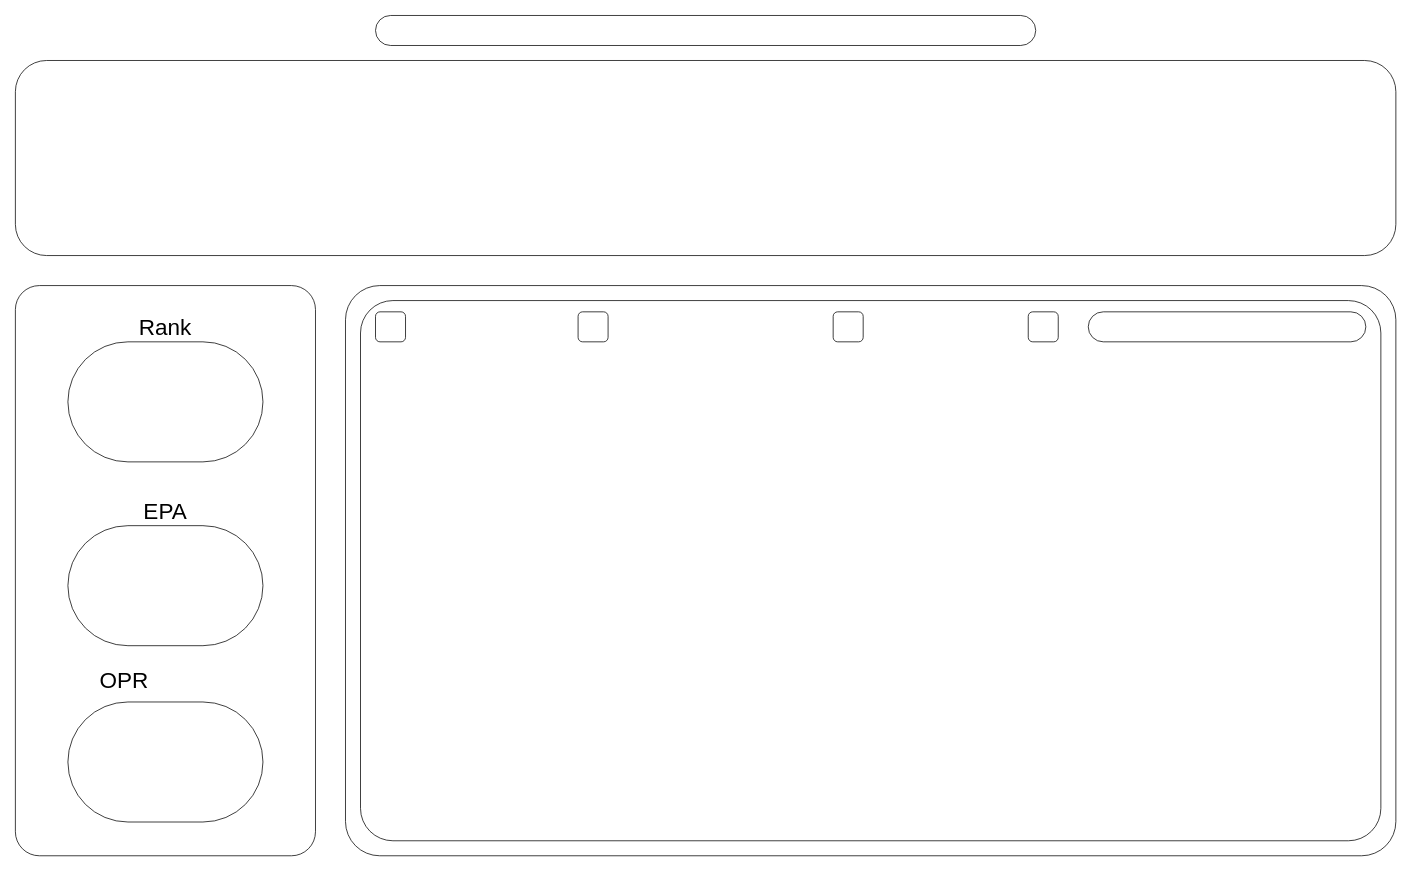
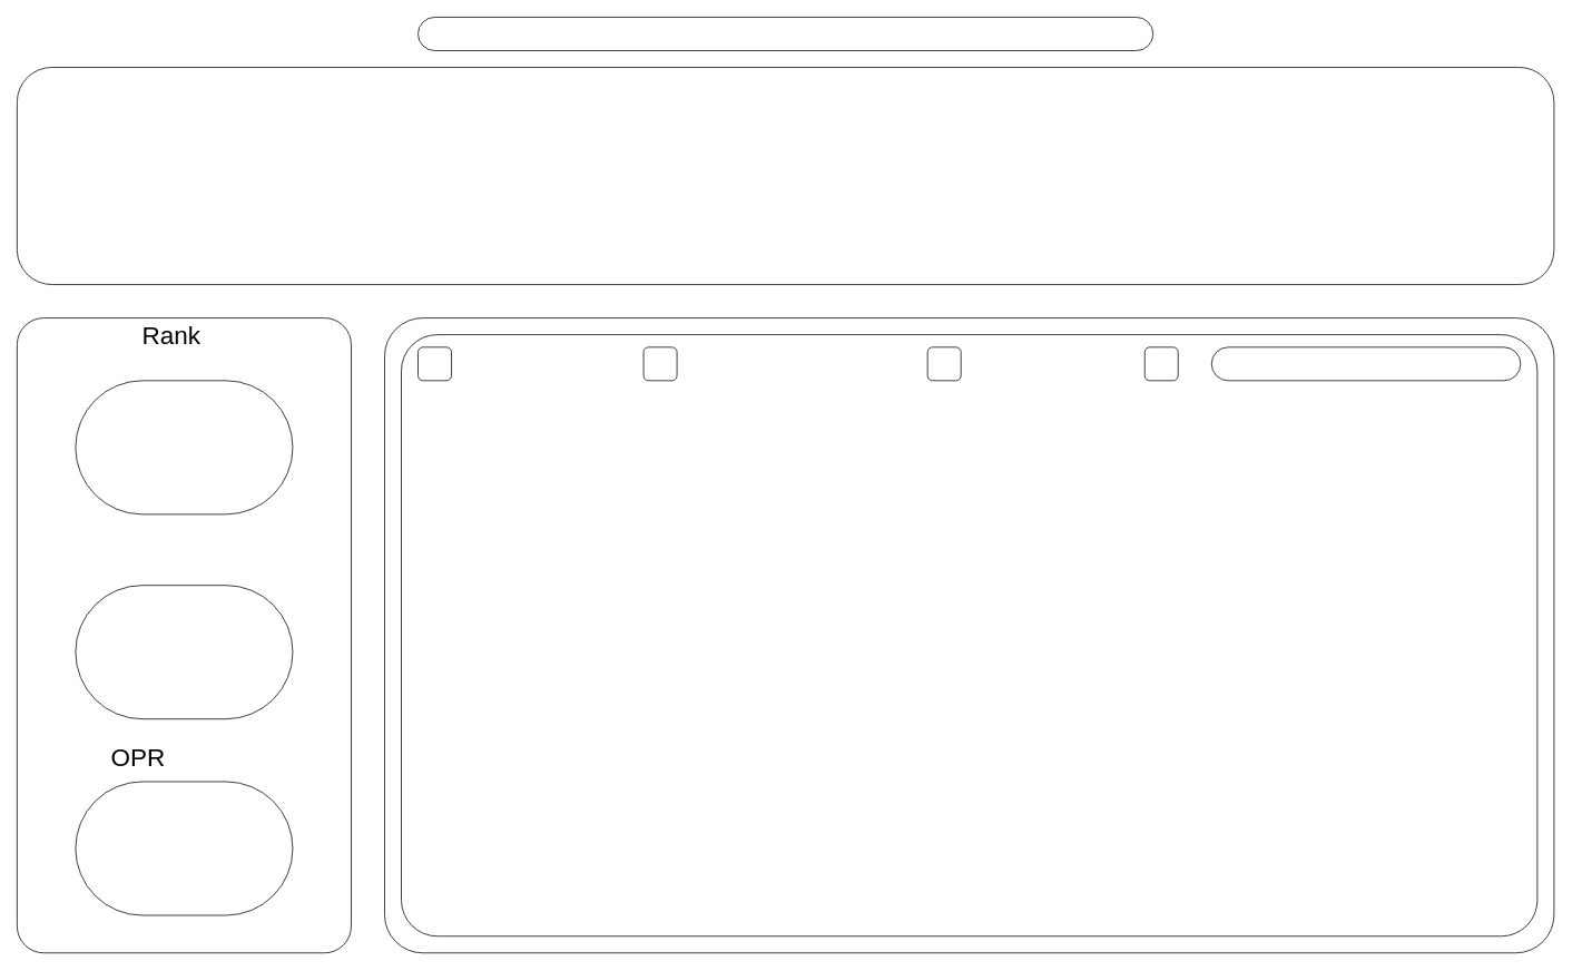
- <mxCell id="9" value="&lt;p style=&quot;line-height: 120%;&quot;&gt;&lt;font style=&quot;font-size: 30px;&quot;&gt;Rank&lt;/font&gt;&lt;/p&gt;" style="text;html=1;align=center;verticalAlign=middle;whiteSpace=wrap;rounded=0;" vertex="1" parent="1"><mxGeometry x="150" y="425" width="140" height="30" as="geometry" /></mxCell>
+ <mxCell id="9" value="&lt;p style=&quot;line-height: 120%;&quot;&gt;&lt;font style=&quot;font-size: 30px;&quot;&gt;Rank&lt;/font&gt;&lt;/p&gt;" style="text;html=1;align=center;verticalAlign=middle;whiteSpace=wrap;rounded=0;" vertex="1" parent="1"><mxGeometry x="135" y="390" width="140" height="30" as="geometry" /></mxCell>
- <mxCell id="10" value="&lt;p style=&quot;line-height: 120%;&quot;&gt;&lt;span style=&quot;font-size: 30px;&quot;&gt;EPA&lt;/span&gt;&lt;/p&gt;" style="text;html=1;align=center;verticalAlign=middle;whiteSpace=wrap;rounded=0;" vertex="1" parent="1"><mxGeometry x="150" y="670" width="140" height="30" as="geometry" /></mxCell>
